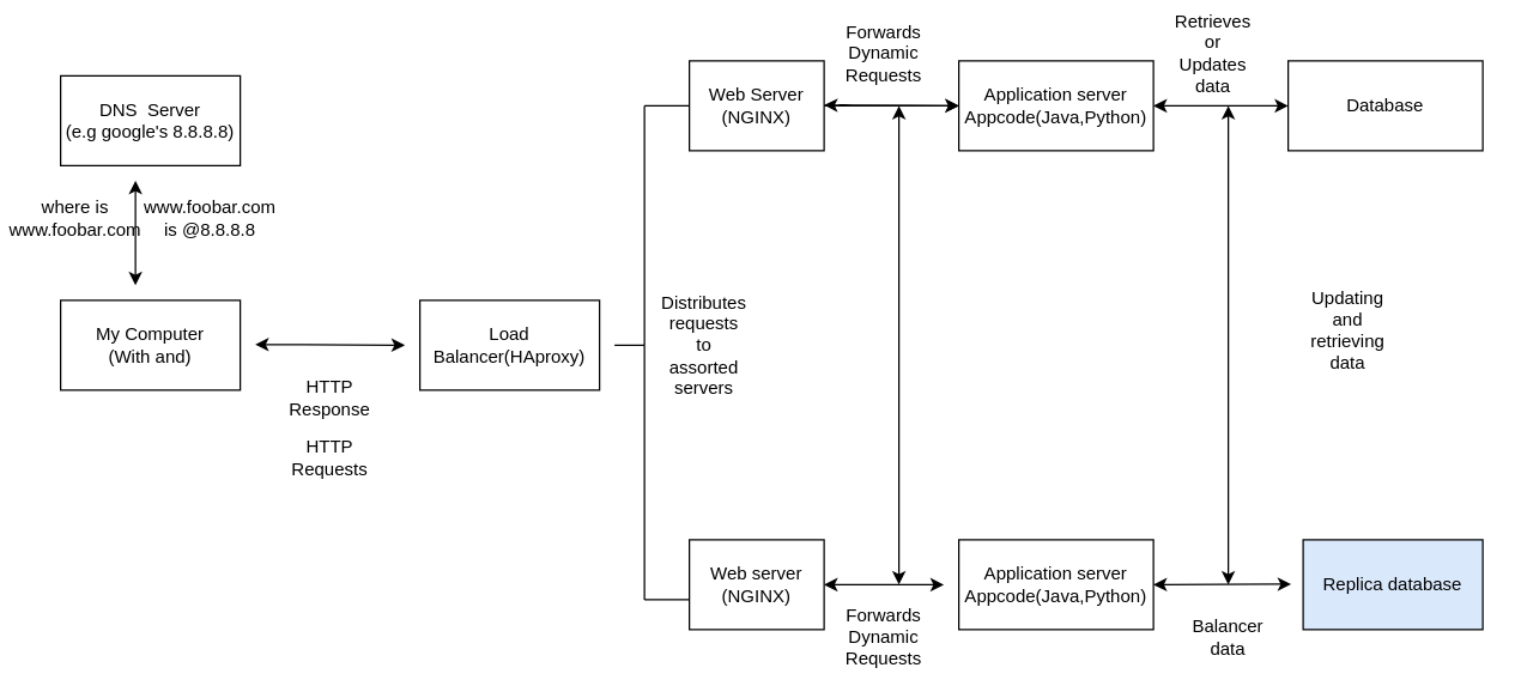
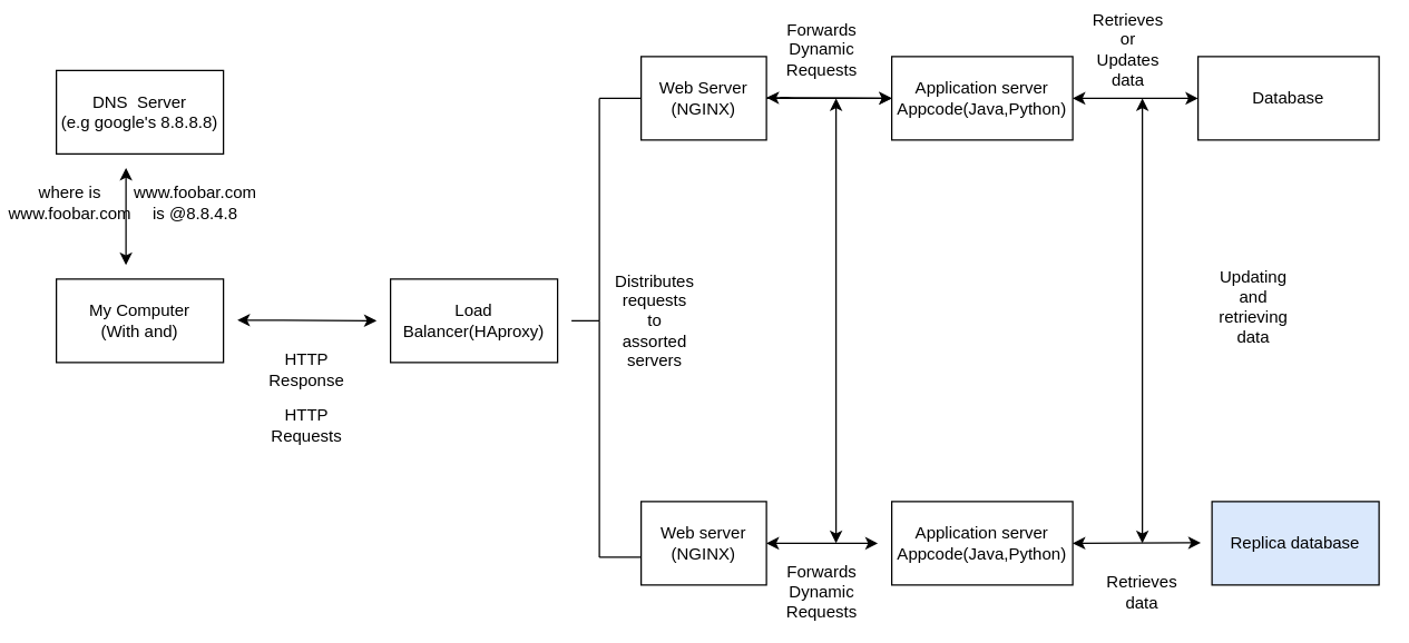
- <mxCell id="6" value="www.foobar.com is @8.8.8.8" style="text;html=1;strokeColor=none;fillColor=none;align=center;verticalAlign=middle;whiteSpace=wrap;rounded=0;" vertex="1" parent="1"><mxGeometry x="110" y="130" width="60" height="30" as="geometry" /></mxCell>
+ <mxCell id="6" value="www.foobar.com is @8.8.4.8" style="text;html=1;strokeColor=none;fillColor=none;align=center;verticalAlign=middle;whiteSpace=wrap;rounded=0;" vertex="1" parent="1"><mxGeometry x="110" y="130" width="60" height="30" as="geometry" /></mxCell>
- <mxCell id="31" value="Balancer data" style="text;html=1;strokeColor=none;fillColor=none;align=center;verticalAlign=middle;whiteSpace=wrap;rounded=0;" vertex="1" parent="1"><mxGeometry x="790" y="410" width="60" height="30" as="geometry" /></mxCell>
+ <mxCell id="31" value="Retrieves data" style="text;html=1;strokeColor=none;fillColor=none;align=center;verticalAlign=middle;whiteSpace=wrap;rounded=0;" vertex="1" parent="1"><mxGeometry x="790" y="410" width="60" height="30" as="geometry" /></mxCell>
